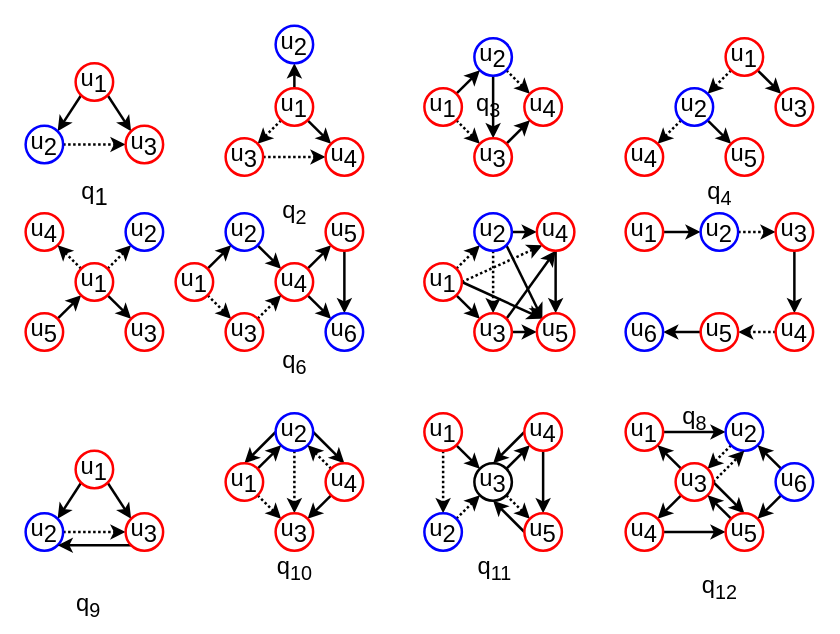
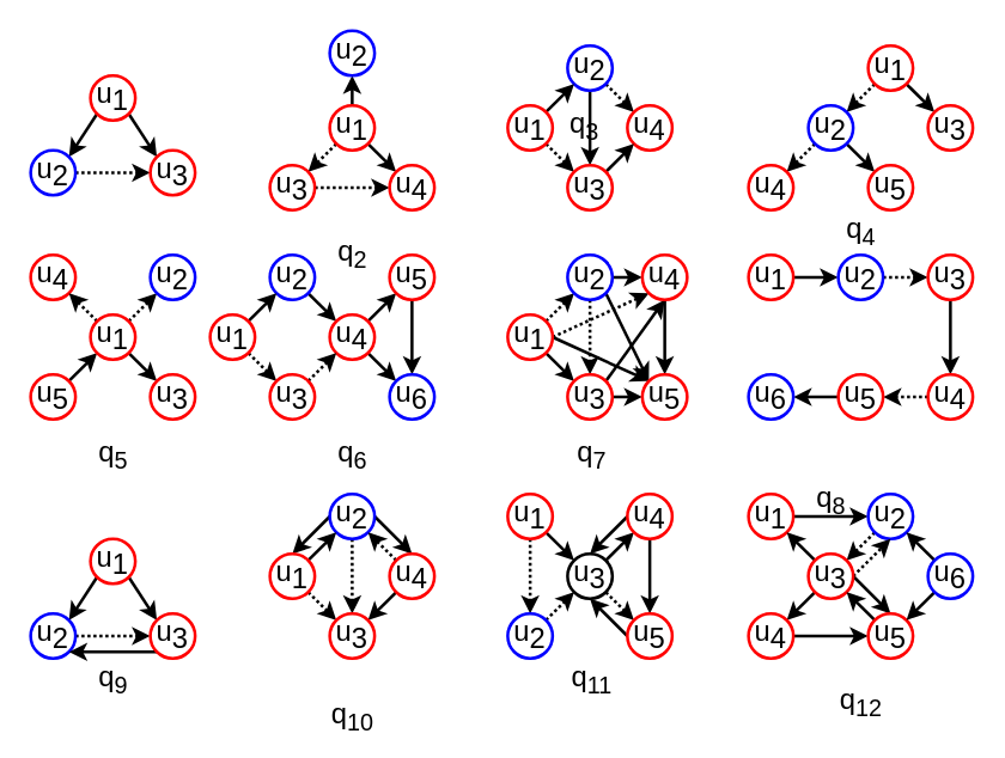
- <mxCell id="129" value="&lt;font style=&quot;font-size: 19px&quot;&gt;q&lt;sub style=&quot;font-size: 19px;&quot;&gt;1&lt;/sub&gt;&lt;/font&gt;" style="text;html=1;align=center;verticalAlign=middle;resizable=0;points=[];autosize=1;fontSize=19;" vertex="1" parent="1"><mxGeometry x="55" y="140" width="40" height="30" as="geometry" /></mxCell>
- <mxCell id="134" value="q&lt;sub&gt;6&lt;/sub&gt;" style="text;html=1;align=center;verticalAlign=middle;resizable=0;points=[];autosize=1;fontSize=19;" vertex="1" parent="1"><mxGeometry x="220" y="275" width="30" height="30" as="geometry" /></mxCell>
+ <mxCell id="134" value="q&lt;sub&gt;6&lt;/sub&gt;" style="text;html=1;align=center;verticalAlign=middle;resizable=0;points=[];autosize=1;fontSize=19;" vertex="1" parent="1"><mxGeometry x="220" y="290" width="30" height="30" as="geometry" /></mxCell>
+ <mxCell id="133" value="q&lt;sub&gt;5&lt;/sub&gt;" style="text;html=1;align=center;verticalAlign=middle;resizable=0;points=[];autosize=1;fontSize=19;" vertex="1" parent="1"><mxGeometry x="60" y="290" width="30" height="30" as="geometry" /></mxCell>
+ <mxCell id="135" value="q&lt;sub&gt;7&lt;/sub&gt;" style="text;html=1;align=center;verticalAlign=middle;resizable=0;points=[];autosize=1;fontSize=19;" vertex="1" parent="1"><mxGeometry x="380" y="290" width="30" height="30" as="geometry" /></mxCell>
- <mxCell id="138" value="q&lt;sub&gt;10&lt;/sub&gt;" style="text;html=1;align=center;verticalAlign=middle;resizable=0;points=[];autosize=1;fontSize=19;" vertex="1" parent="1"><mxGeometry x="215" y="440" width="40" height="30" as="geometry" /></mxCell>
+ <mxCell id="138" value="q&lt;sub&gt;10&lt;/sub&gt;" style="text;html=1;align=center;verticalAlign=middle;resizable=0;points=[];autosize=1;fontSize=19;" vertex="1" parent="1"><mxGeometry x="215" y="465" width="40" height="30" as="geometry" /></mxCell>
- <mxCell id="137" value="q&lt;sub&gt;9&lt;/sub&gt;" style="text;html=1;align=center;verticalAlign=middle;resizable=0;points=[];autosize=1;fontSize=19;" vertex="1" parent="1"><mxGeometry x="55" y="470" width="30" height="30" as="geometry" /></mxCell>
+ <mxCell id="137" value="q&lt;sub&gt;9&lt;/sub&gt;" style="text;html=1;align=center;verticalAlign=middle;resizable=0;points=[];autosize=1;fontSize=19;" vertex="1" parent="1"><mxGeometry x="60" y="440" width="30" height="30" as="geometry" /></mxCell>
